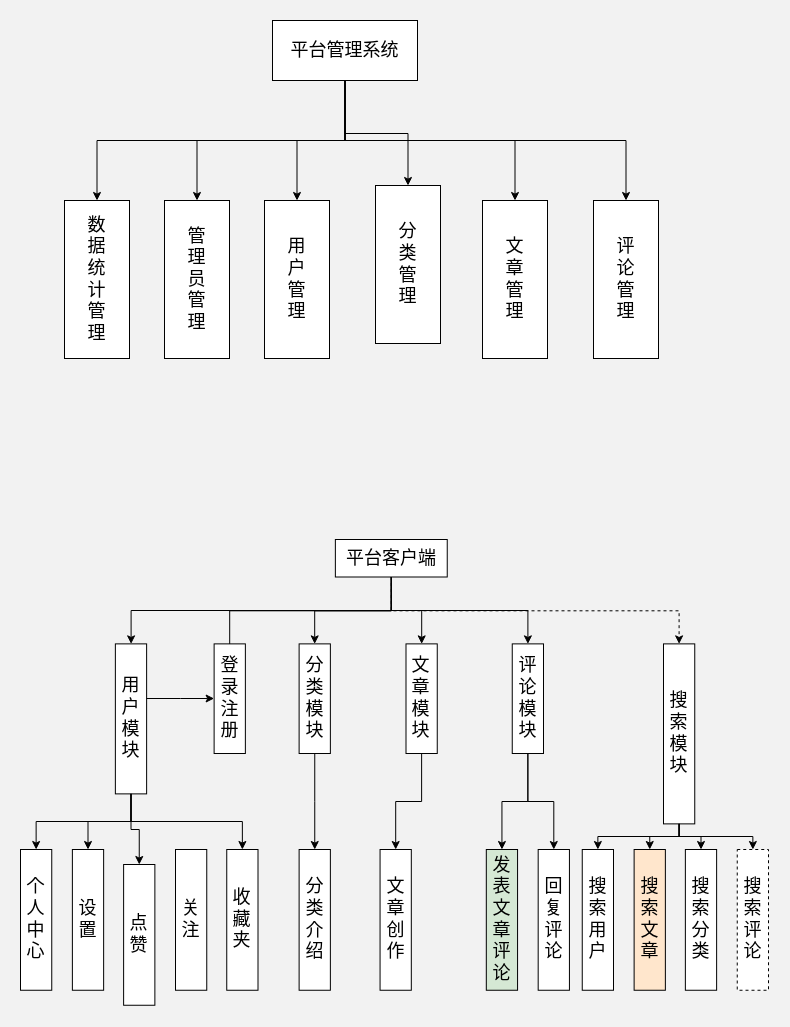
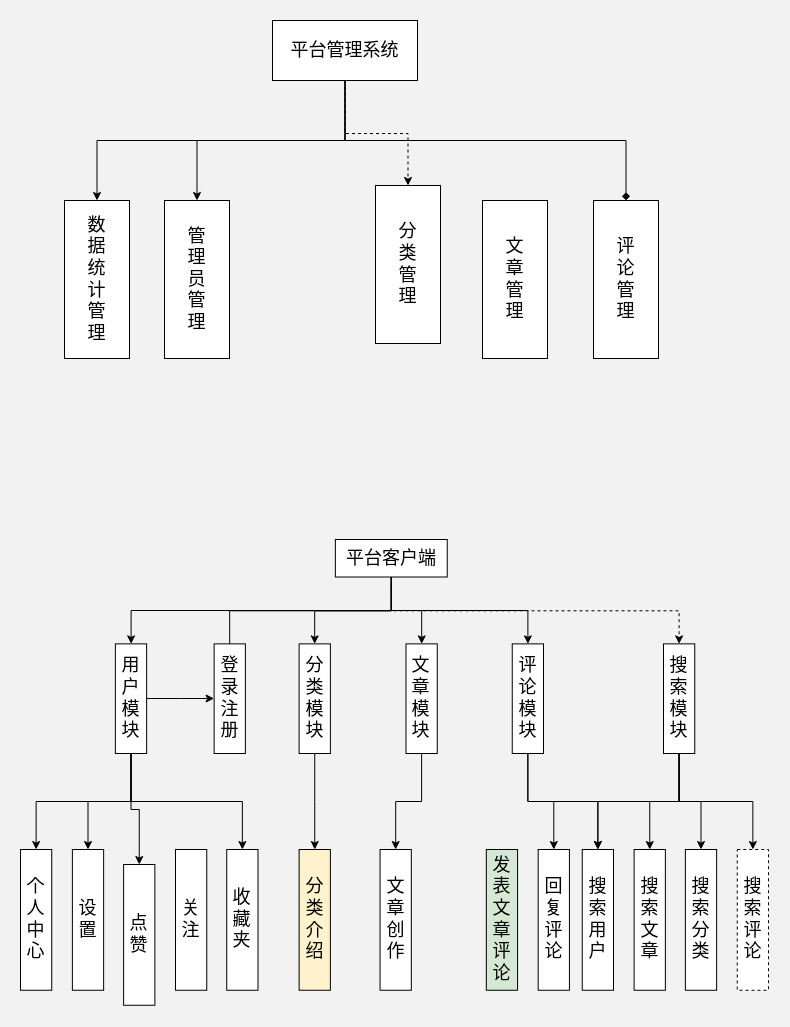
- <mxCell id="5" style="edgeStyle=elbowEdgeStyle;rounded=0;orthogonalLoop=1;jettySize=auto;elbow=vertical;html=1;fontSize=18;" parent="1" source="8" target="11" edge="1"><mxGeometry relative="1" as="geometry" /></mxCell>
+ <mxCell id="5" style="edgeStyle=elbowEdgeStyle;rounded=0;orthogonalLoop=1;jettySize=auto;elbow=vertical;html=1;fontSize=18;dashed=1;" parent="1" source="8" target="11" edge="1"><mxGeometry relative="1" as="geometry" /></mxCell>
- <mxCell id="4" style="edgeStyle=elbowEdgeStyle;rounded=0;orthogonalLoop=1;jettySize=auto;elbow=vertical;html=1;fontSize=18;" parent="1" source="8" target="9" edge="1"><mxGeometry relative="1" as="geometry" /></mxCell>
- <mxCell id="6" style="edgeStyle=elbowEdgeStyle;rounded=0;orthogonalLoop=1;jettySize=auto;elbow=vertical;html=1;fontSize=18;" parent="1" source="8" target="10" edge="1"><mxGeometry relative="1" as="geometry" /></mxCell>
- <mxCell id="7" style="edgeStyle=elbowEdgeStyle;rounded=0;orthogonalLoop=1;jettySize=auto;elbow=vertical;html=1;fontSize=18;" parent="1" source="8" target="12" edge="1"><mxGeometry relative="1" as="geometry" /></mxCell>
+ <mxCell id="7" style="edgeStyle=elbowEdgeStyle;rounded=0;orthogonalLoop=1;jettySize=auto;elbow=vertical;html=1;fontSize=18;endArrow=diamond;" parent="1" source="8" target="12" edge="1"><mxGeometry relative="1" as="geometry" /></mxCell>
- <mxCell id="9" value="用&lt;br style=&quot;font-size: 18px;&quot;&gt;户&lt;br style=&quot;font-size: 18px;&quot;&gt;管&lt;br style=&quot;font-size: 18px;&quot;&gt;理" style="rounded=0;whiteSpace=wrap;html=1;align=center;fontSize=18;" parent="1" vertex="1"><mxGeometry x="264" y="200" width="65" height="158" as="geometry" /></mxCell>
- <mxCell id="16" value="用&lt;br&gt;户&lt;br&gt;模&lt;br&gt;块" style="rounded=0;whiteSpace=wrap;html=1;align=center;fontSize=18;" parent="1" vertex="1"><mxGeometry x="114.87" y="643.375" width="31.25" height="150" as="geometry" /></mxCell>
+ <mxCell id="16" value="用&lt;br&gt;户&lt;br&gt;模&lt;br&gt;块" style="rounded=0;whiteSpace=wrap;html=1;align=center;fontSize=18;" parent="1" vertex="1"><mxGeometry x="114.87" y="643.375" width="31.25" height="109.63" as="geometry" /></mxCell>
- <mxCell id="32" value="搜&lt;br&gt;索&lt;br&gt;模&lt;br&gt;块" style="rounded=0;whiteSpace=wrap;html=1;align=center;fontSize=18;" parent="1" vertex="1"><mxGeometry x="662.996" y="643.375" width="31.25" height="180" as="geometry" /></mxCell>
+ <mxCell id="32" value="搜&lt;br&gt;索&lt;br&gt;模&lt;br&gt;块" style="rounded=0;whiteSpace=wrap;html=1;align=center;fontSize=18;" parent="1" vertex="1"><mxGeometry x="662.996" y="643.375" width="31.25" height="109.63" as="geometry" /></mxCell>
- <mxCell id="35" style="edgeStyle=elbowEdgeStyle;rounded=0;orthogonalLoop=1;jettySize=auto;elbow=vertical;html=1;fontSize=18;" parent="1" source="22" target="34" edge="1"><mxGeometry relative="1" as="geometry" /></mxCell>
+ <mxCell id="35" style="edgeStyle=elbowEdgeStyle;rounded=0;orthogonalLoop=1;jettySize=auto;elbow=vertical;html=1;fontSize=18;" parent="1" source="22" target="38" edge="1"><mxGeometry relative="1" as="geometry" /></mxCell>
- <mxCell id="52" value="分&lt;br&gt;类&lt;br&gt;介&lt;br&gt;绍" style="rounded=0;whiteSpace=wrap;html=1;align=center;fontSize=18;" parent="1" vertex="1"><mxGeometry x="298.623" y="849" width="31.25" height="140.75" as="geometry" /></mxCell>
+ <mxCell id="52" value="分&lt;br&gt;类&lt;br&gt;介&lt;br&gt;绍" style="rounded=0;whiteSpace=wrap;html=1;align=center;fontSize=18;fillColor=#fff2cc;" parent="1" vertex="1"><mxGeometry x="298.623" y="849" width="31.25" height="140.75" as="geometry" /></mxCell>
- <mxCell id="40" value="搜&lt;br&gt;索&lt;br&gt;文&lt;br&gt;章" style="rounded=0;whiteSpace=wrap;html=1;align=center;fontSize=18;fillColor=#ffe6cc;" parent="1" vertex="1"><mxGeometry x="633.621" y="849" width="31.25" height="140.75" as="geometry" /></mxCell>
+ <mxCell id="40" value="搜&lt;br&gt;索&lt;br&gt;文&lt;br&gt;章" style="rounded=0;whiteSpace=wrap;html=1;align=center;fontSize=18;" parent="1" vertex="1"><mxGeometry x="633.621" y="849" width="31.25" height="140.75" as="geometry" /></mxCell>
